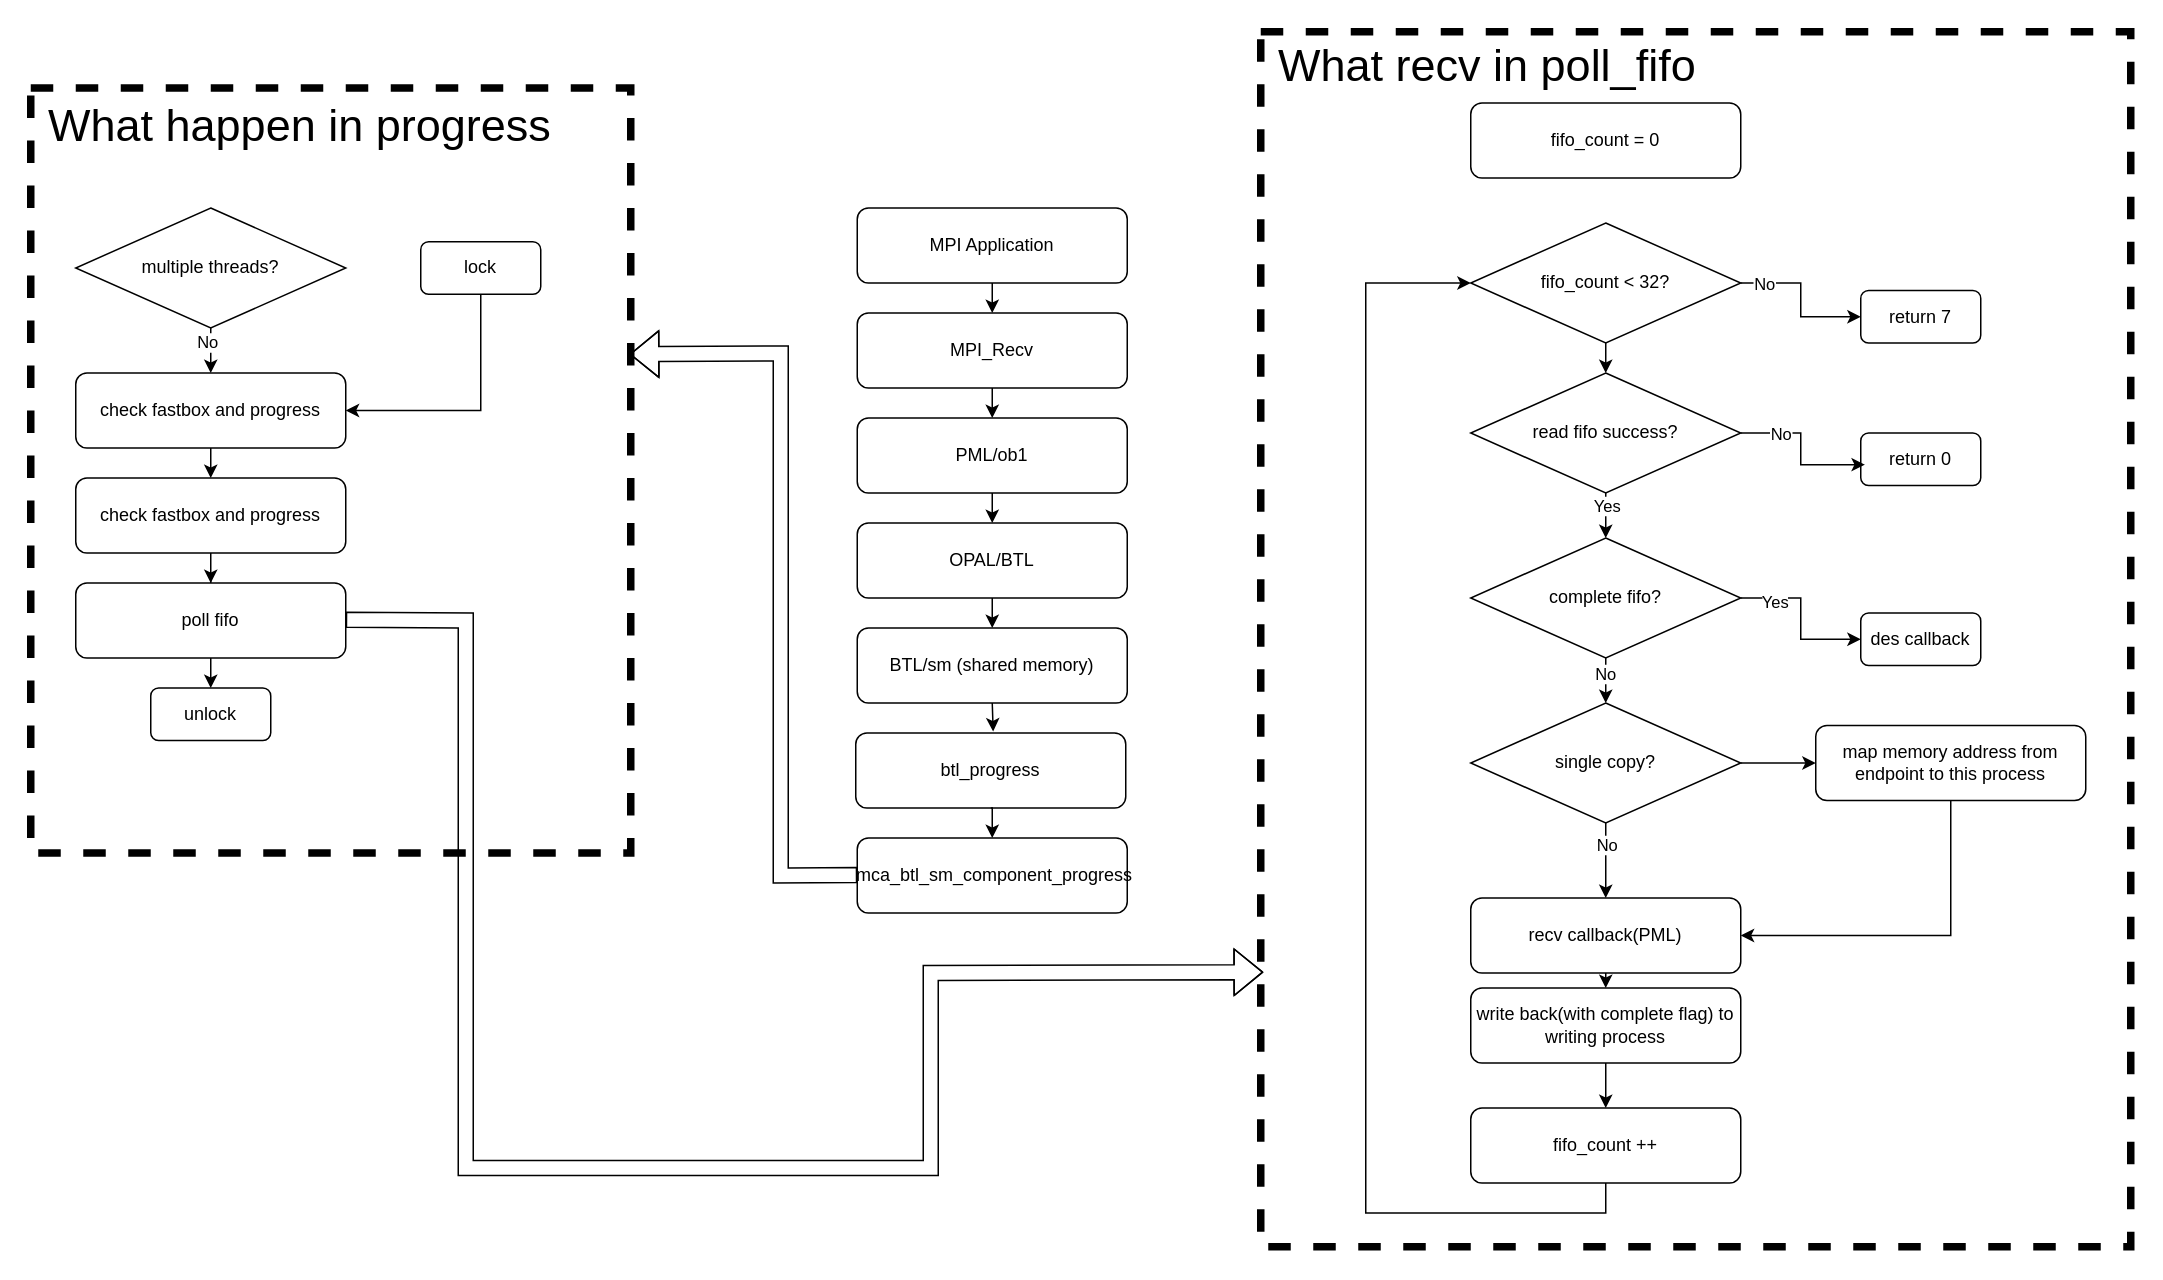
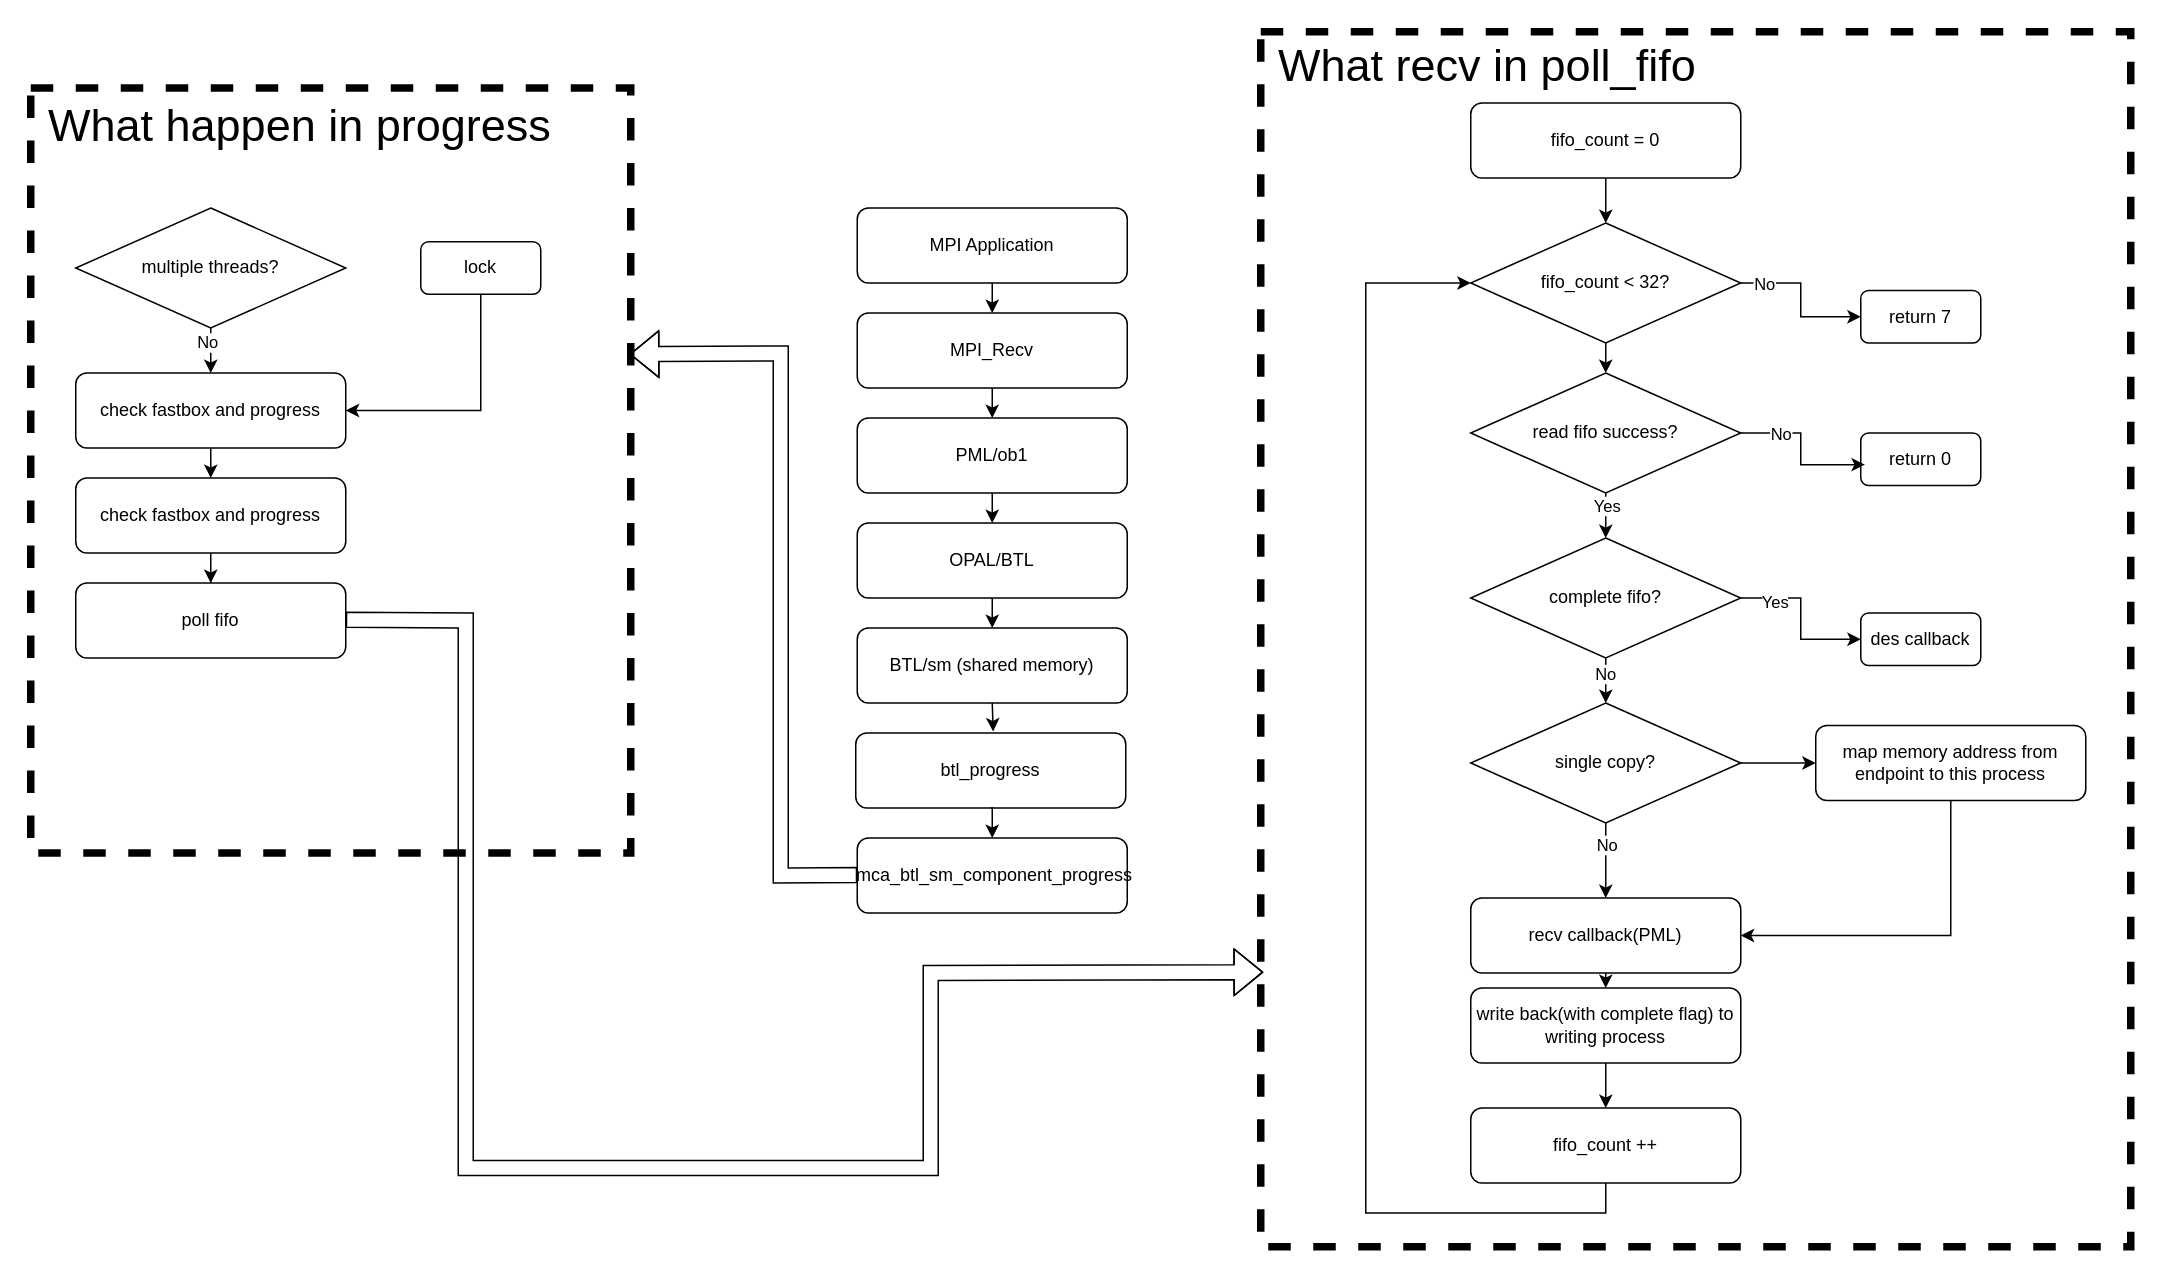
+ <mxCell id="28" style="edgeStyle=orthogonalEdgeStyle;rounded=0;orthogonalLoop=1;jettySize=auto;html=1;exitX=0.5;exitY=1;exitDx=0;exitDy=0;entryX=0.5;entryY=0;entryDx=0;entryDy=0;" parent="1" source="29" target="33" edge="1"><mxGeometry relative="1" as="geometry" /></mxCell>
- <mxCell id="25" style="edgeStyle=orthogonalEdgeStyle;rounded=0;orthogonalLoop=1;jettySize=auto;html=1;exitX=0.5;exitY=1;exitDx=0;exitDy=0;entryX=0.5;entryY=0;entryDx=0;entryDy=0;" parent="1" source="26" target="27" edge="1"><mxGeometry relative="1" as="geometry" /></mxCell>
- <mxCell id="27" value="unlock" style="rounded=1;whiteSpace=wrap;html=1;fillColor=none;" parent="1" vertex="1"><mxGeometry x="100" y="458" width="80" height="35" as="geometry" /></mxCell>
